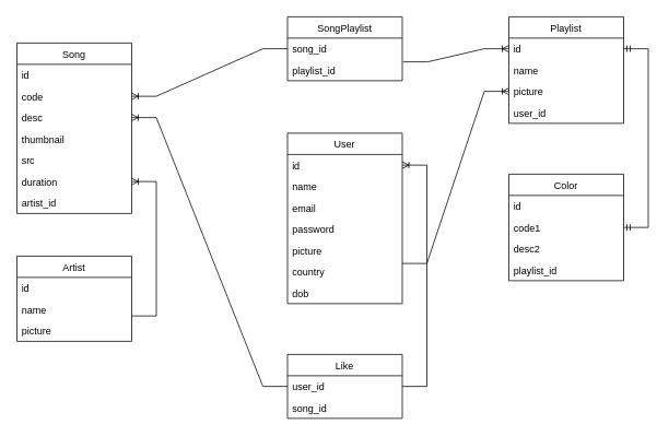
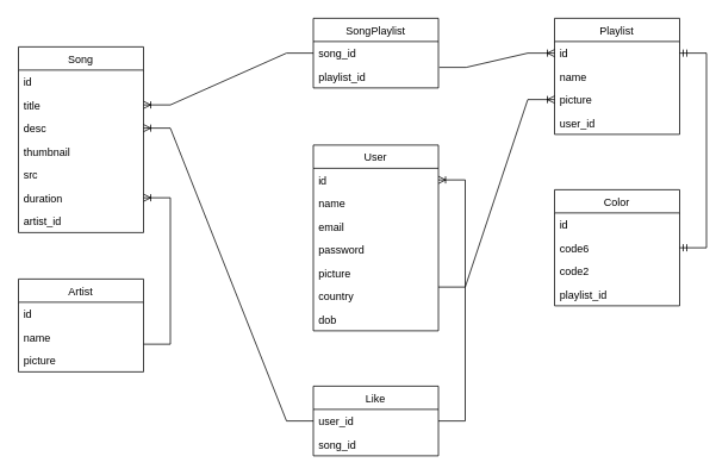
- <mxCell id="4" value="code" style="text;strokeColor=none;fillColor=none;align=left;verticalAlign=top;spacingLeft=4;spacingRight=4;overflow=hidden;rotatable=0;points=[[0,0.5],[1,0.5]];portConstraint=eastwest;" parent="2" vertex="1"><mxGeometry y="52" width="140" height="26" as="geometry" /></mxCell>
+ <mxCell id="4" value="title" style="text;strokeColor=none;fillColor=none;align=left;verticalAlign=top;spacingLeft=4;spacingRight=4;overflow=hidden;rotatable=0;points=[[0,0.5],[1,0.5]];portConstraint=eastwest;" parent="2" vertex="1"><mxGeometry y="52" width="140" height="26" as="geometry" /></mxCell>
- <mxCell id="41" value="code1" style="text;strokeColor=none;fillColor=none;align=left;verticalAlign=top;spacingLeft=4;spacingRight=4;overflow=hidden;rotatable=0;points=[[0,0.5],[1,0.5]];portConstraint=eastwest;" parent="39" vertex="1"><mxGeometry y="52" width="140" height="26" as="geometry" /></mxCell>
+ <mxCell id="41" value="code6" style="text;strokeColor=none;fillColor=none;align=left;verticalAlign=top;spacingLeft=4;spacingRight=4;overflow=hidden;rotatable=0;points=[[0,0.5],[1,0.5]];portConstraint=eastwest;" parent="39" vertex="1"><mxGeometry y="52" width="140" height="26" as="geometry" /></mxCell>
- <mxCell id="42" value="desc2" style="text;strokeColor=none;fillColor=none;align=left;verticalAlign=top;spacingLeft=4;spacingRight=4;overflow=hidden;rotatable=0;points=[[0,0.5],[1,0.5]];portConstraint=eastwest;" parent="39" vertex="1"><mxGeometry y="78" width="140" height="26" as="geometry" /></mxCell>
+ <mxCell id="42" value="code2" style="text;strokeColor=none;fillColor=none;align=left;verticalAlign=top;spacingLeft=4;spacingRight=4;overflow=hidden;rotatable=0;points=[[0,0.5],[1,0.5]];portConstraint=eastwest;" parent="39" vertex="1"><mxGeometry y="78" width="140" height="26" as="geometry" /></mxCell>
